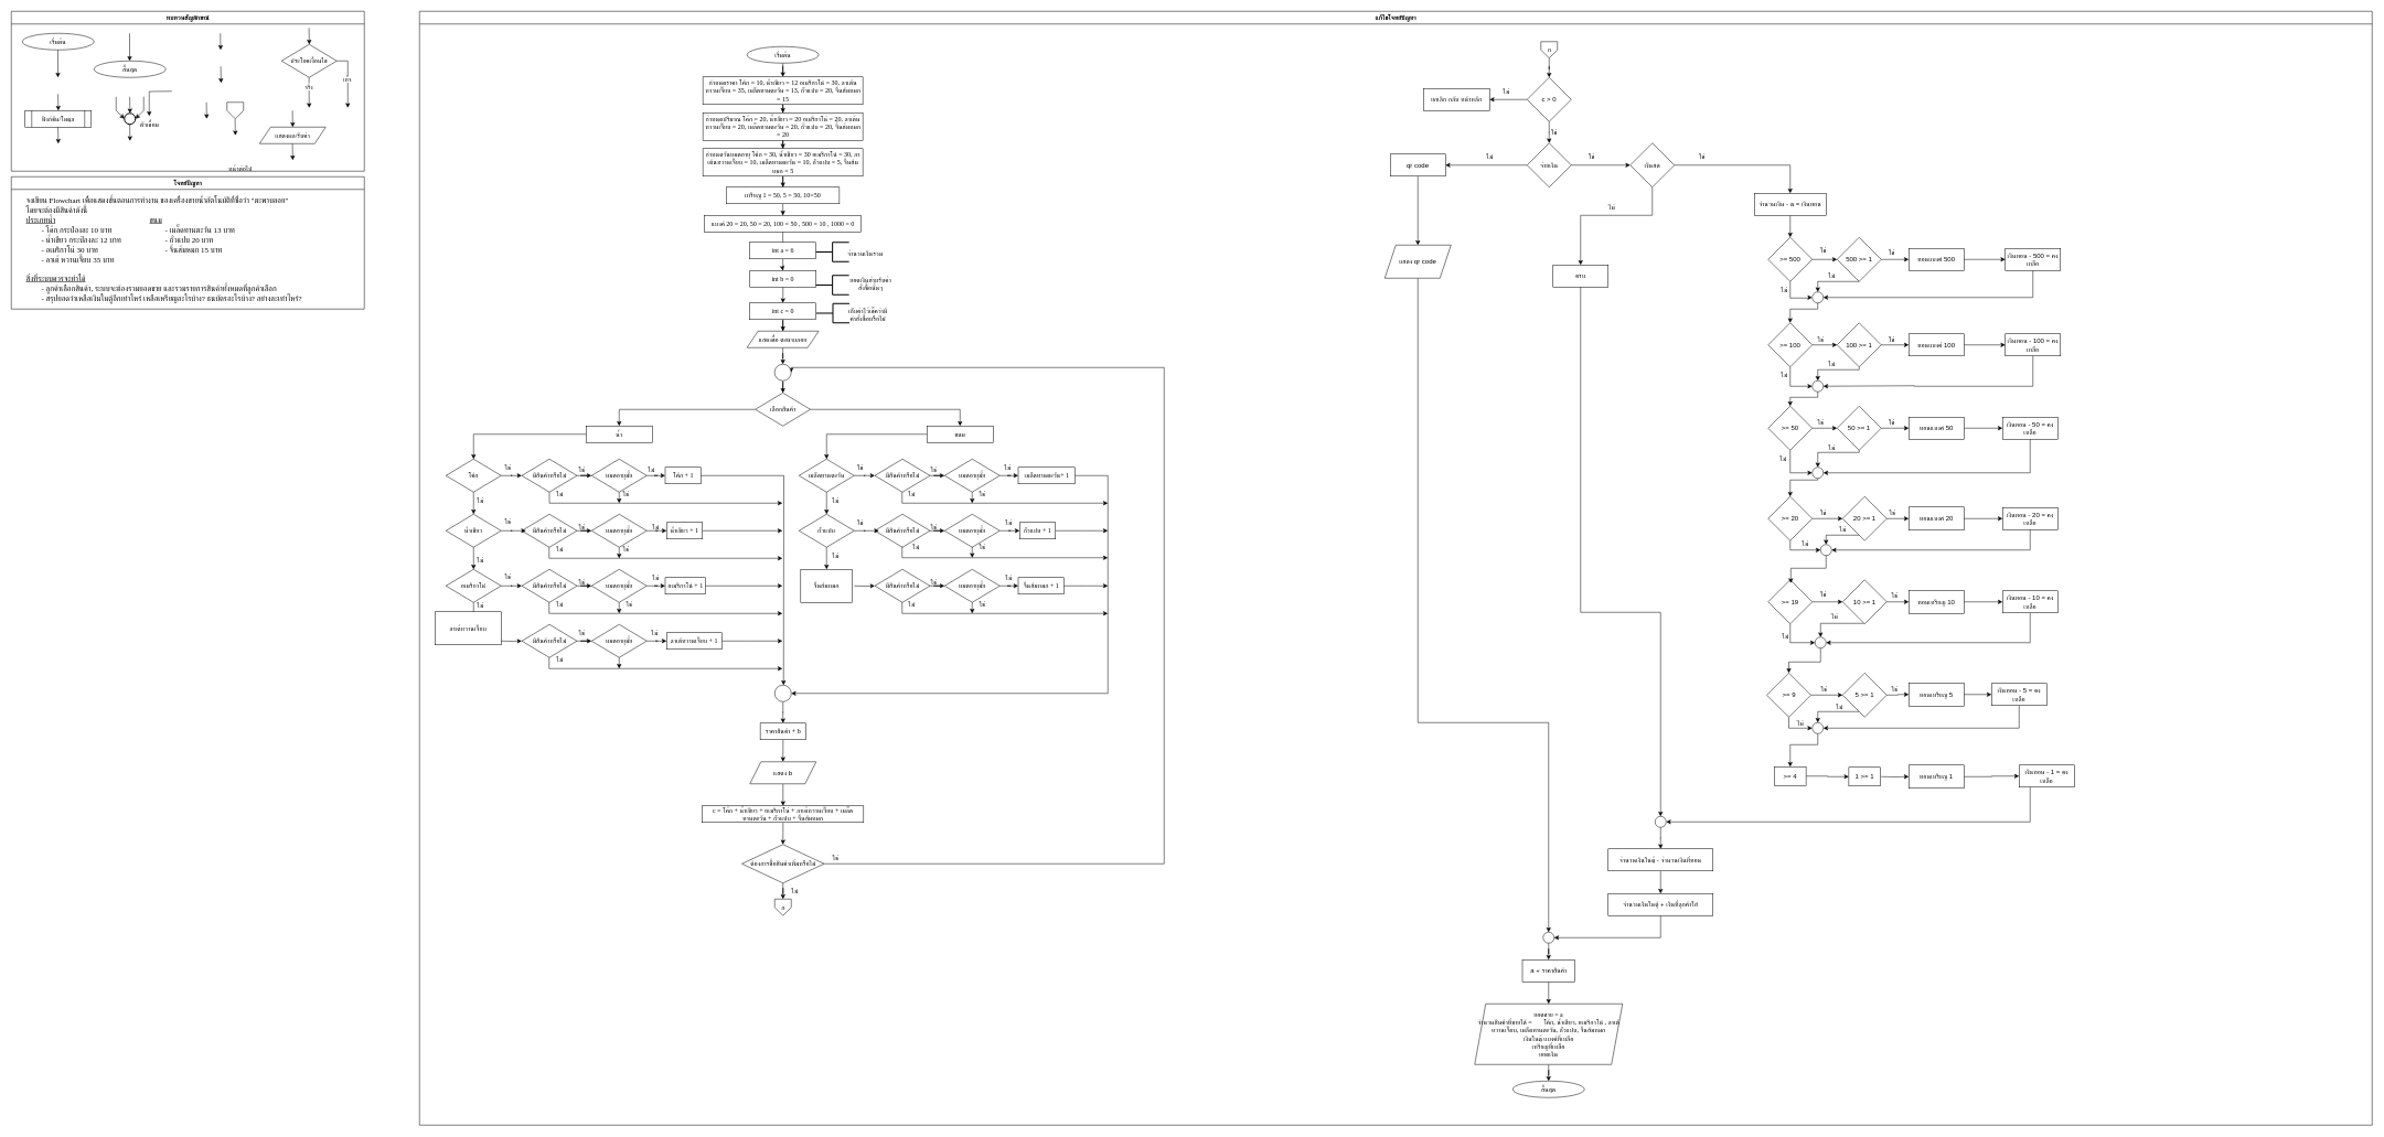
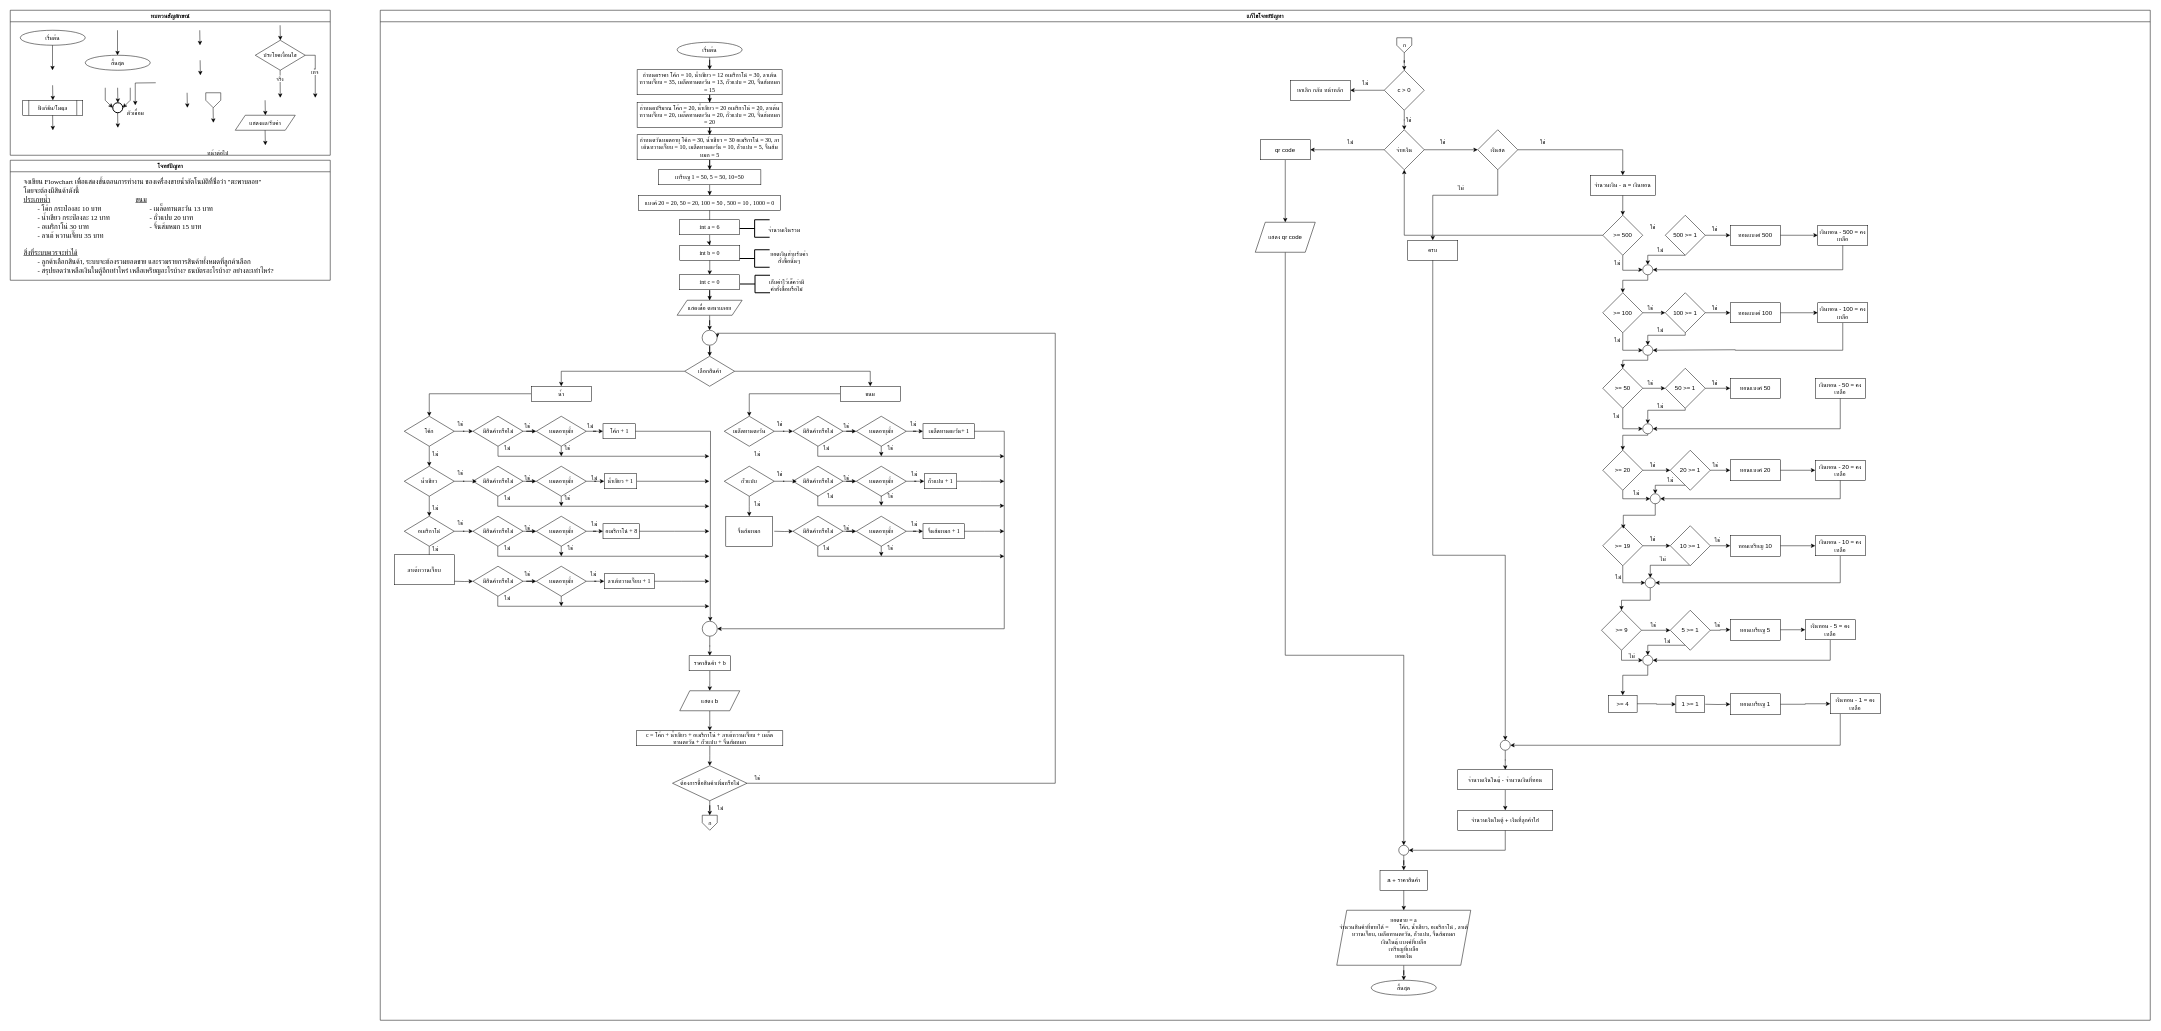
- <mxCell id="206" style="edgeStyle=orthogonalEdgeStyle;rounded=0;orthogonalLoop=1;jettySize=auto;html=1;entryX=0;entryY=0.5;entryDx=0;entryDy=0;" edge="1" parent="34" source="208" target="211"><mxGeometry relative="1" as="geometry" /></mxCell>
+ <mxCell id="206" style="edgeStyle=orthogonalEdgeStyle;rounded=0;orthogonalLoop=1;jettySize=auto;html=1;" edge="1" parent="34" source="208" target="58"><mxGeometry relative="1" as="geometry" /></mxCell>
- <mxCell id="239" style="edgeStyle=orthogonalEdgeStyle;rounded=0;orthogonalLoop=1;jettySize=auto;html=1;entryX=0;entryY=0.5;entryDx=0;entryDy=0;" edge="1" parent="34" source="240" target="242"><mxGeometry relative="1" as="geometry" /></mxCell>
- <mxCell id="107" style="edgeStyle=orthogonalEdgeStyle;rounded=0;orthogonalLoop=1;jettySize=auto;html=1;" edge="1" parent="34" source="109" target="111"><mxGeometry relative="1" as="geometry" /></mxCell>
- <mxCell id="106" value="อเมริกาโน่ + 1" style="rounded=0;whiteSpace=wrap;html=1;fontFamily=Sarabun;fontSource=https%3A%2F%2Ffonts.googleapis.com%2Fcss%3Ffamily%3DSarabun;" vertex="1" parent="34"><mxGeometry x="445.5" y="1027" width="72.5" height="30" as="geometry" /></mxCell>
+ <mxCell id="106" value="อเมริกาโน่ + 8" style="rounded=0;whiteSpace=wrap;html=1;fontFamily=Sarabun;fontSource=https%3A%2F%2Ffonts.googleapis.com%2Fcss%3Ffamily%3DSarabun;" vertex="1" parent="34"><mxGeometry x="445.5" y="1027" width="72.5" height="30" as="geometry" /></mxCell>
